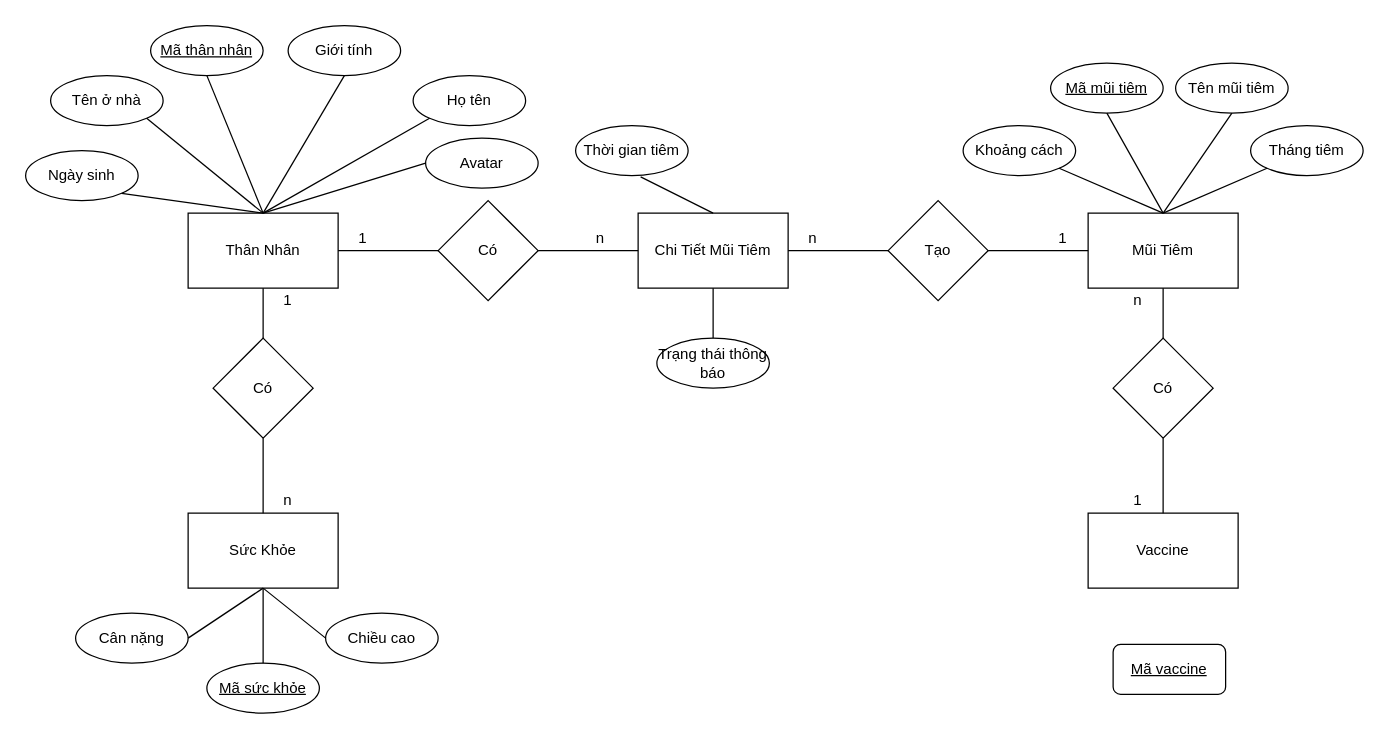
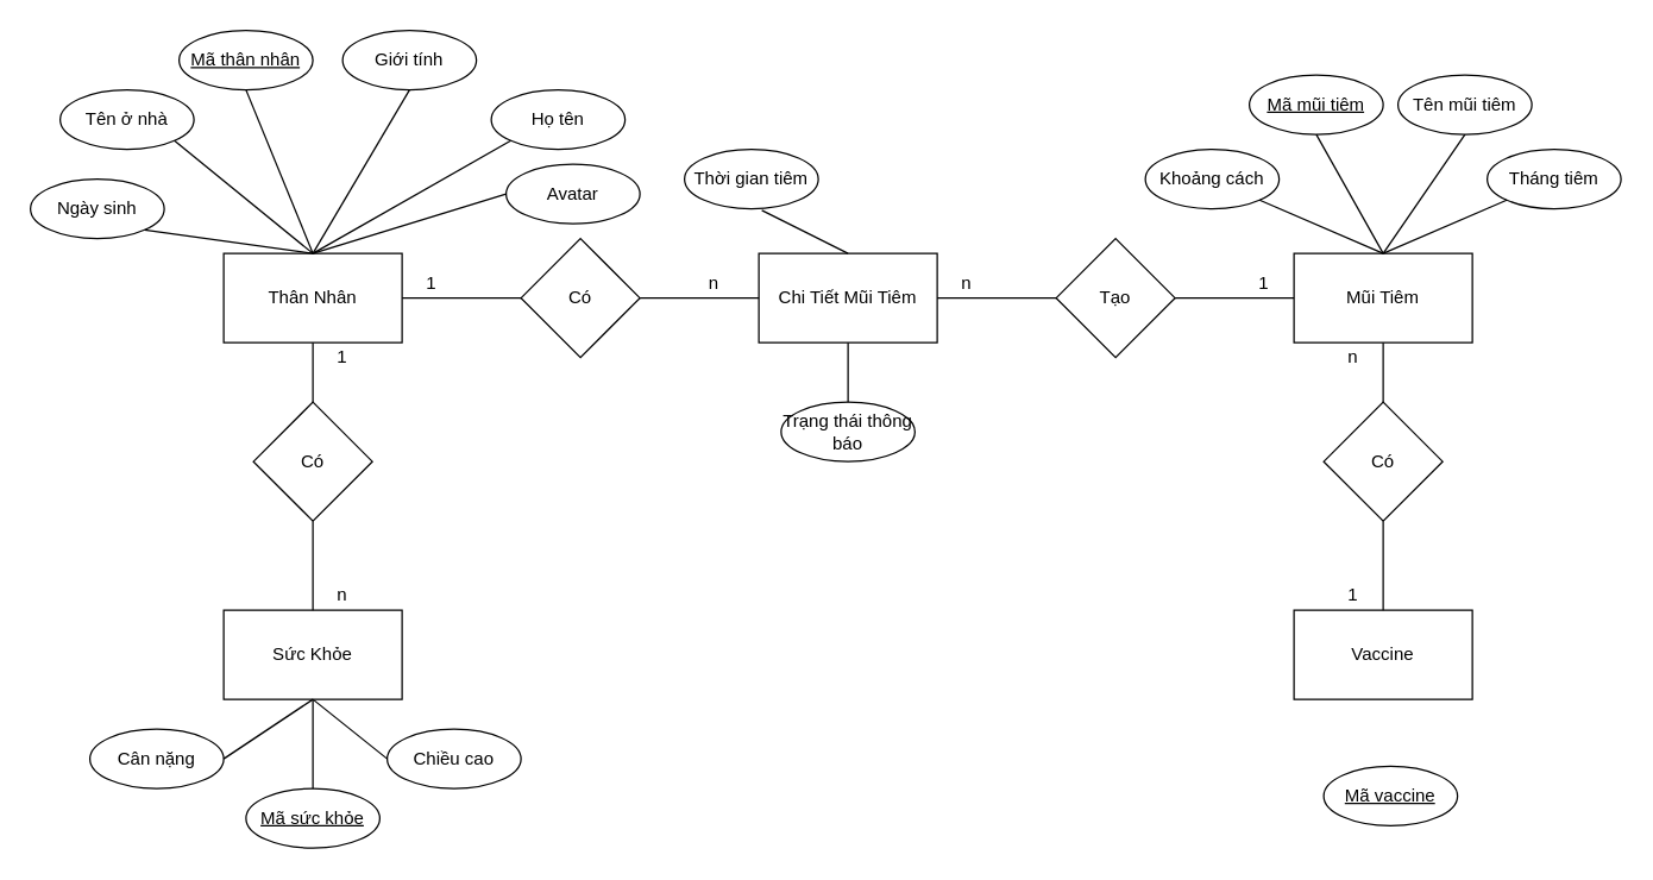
- <mxCell id="46" value="&lt;u&gt;Mã vaccine&lt;/u&gt;" style="whiteSpace=wrap;html=1;rounded=1;" vertex="1" parent="1"><mxGeometry x="890" y="515" width="90" height="40" as="geometry" /></mxCell>
+ <mxCell id="46" value="&lt;u&gt;Mã vaccine&lt;/u&gt;" style="ellipse;whiteSpace=wrap;html=1;" vertex="1" parent="1"><mxGeometry x="890" y="515" width="90" height="40" as="geometry" /></mxCell>
